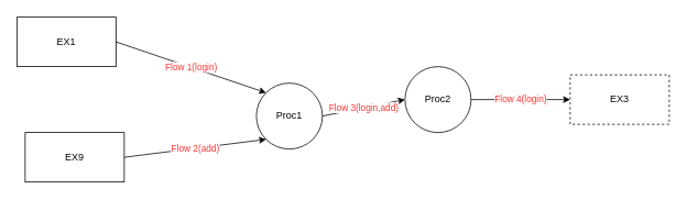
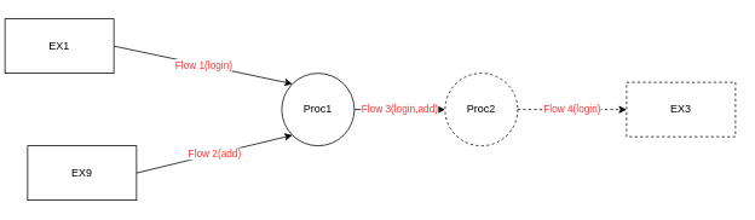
- <mxCell id="5" value="EX1" style="rounded=0;whiteSpace=wrap;html=1;" parent="1" vertex="1"><mxGeometry x="20" y="20" width="120" height="60" as="geometry" /></mxCell>
+ <mxCell id="5" value="EX1" style="rounded=0;whiteSpace=wrap;html=1;" parent="1" vertex="1"><mxGeometry x="5" y="20" width="120" height="60" as="geometry" /></mxCell>
- <mxCell id="3" value="Proc2" style="ellipse;whiteSpace=wrap;html=1;aspect=fixed;" parent="1" vertex="1"><mxGeometry x="490" y="80" width="80" height="80" as="geometry" /></mxCell>
+ <mxCell id="3" value="Proc2" style="ellipse;whiteSpace=wrap;html=1;aspect=fixed;dashed=1;" parent="1" vertex="1"><mxGeometry x="490" y="80" width="80" height="80" as="geometry" /></mxCell>
- <mxCell id="10" value="Flow 4(login)" style="endArrow=classic;html=1;fontColor=#FF3333;entryX=0;entryY=0.5;entryDx=0;entryDy=0;exitX=1;exitY=0.5;exitDx=0;exitDy=0;" parent="1" source="3" target="4" edge="1"><mxGeometry width="50" height="50" relative="1" as="geometry"><mxPoint x="570" y="120" as="sourcePoint" /><mxPoint x="660" y="120" as="targetPoint" /></mxGeometry></mxCell>
+ <mxCell id="10" value="Flow 4(login)" style="endArrow=classic;html=1;fontColor=#FF3333;entryX=0;entryY=0.5;entryDx=0;entryDy=0;exitX=1;exitY=0.5;exitDx=0;exitDy=0;dashed=1;" parent="1" source="3" target="4" edge="1"><mxGeometry width="50" height="50" relative="1" as="geometry"><mxPoint x="570" y="120" as="sourcePoint" /><mxPoint x="660" y="120" as="targetPoint" /></mxGeometry></mxCell>
- <mxCell id="2" value="Proc1" style="ellipse;whiteSpace=wrap;html=1;aspect=fixed;" parent="1" vertex="1"><mxGeometry x="310" y="100" width="80" height="80" as="geometry" /></mxCell>
+ <mxCell id="2" value="Proc1" style="ellipse;whiteSpace=wrap;html=1;aspect=fixed;" parent="1" vertex="1"><mxGeometry x="310" y="80" width="80" height="80" as="geometry" /></mxCell>
